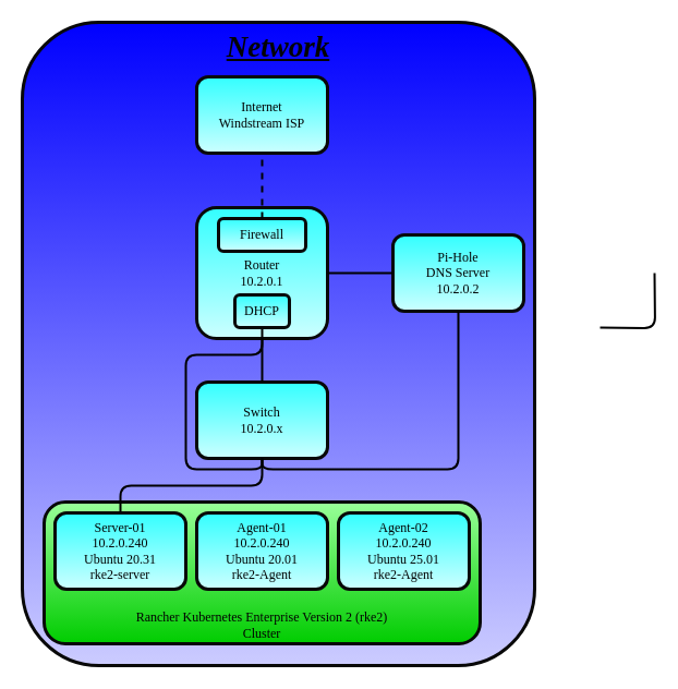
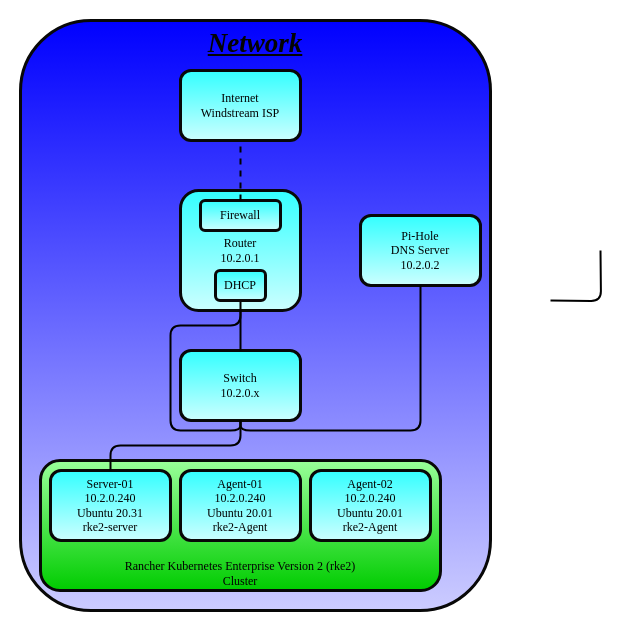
- <mxCell id="11" value="" style="endArrow=none;html=1;rounded=1;fontFamily=Lucida Console;fontColor=#030303;strokeColor=#000000;strokeWidth=2;edgeStyle=orthogonalEdgeStyle;exitX=1;exitY=0.5;exitDx=0;exitDy=0;entryX=0;entryY=0.5;entryDx=0;entryDy=0;" parent="1" source="8" target="9" edge="1"><mxGeometry width="50" height="50" relative="1" as="geometry"><mxPoint x="370" y="370" as="sourcePoint" /><mxPoint x="340" y="220" as="targetPoint" /></mxGeometry></mxCell>
- <mxCell id="6" value="Agent-02&lt;br&gt;10.2.0.240&lt;br&gt;Ubuntu 25.01&lt;br&gt;rke2-Agent" style="rounded=1;whiteSpace=wrap;html=1;fillColor=#33FFFF;gradientColor=#CCFFFF;strokeColor=#080808;strokeWidth=3;fontFamily=Lucida Console;fontColor=#030303;" parent="1" vertex="1"><mxGeometry x="310" y="470" width="120" height="70" as="geometry" /></mxCell>
+ <mxCell id="6" value="Agent-02&lt;br&gt;10.2.0.240&lt;br&gt;Ubuntu 20.01&lt;br&gt;rke2-Agent" style="rounded=1;whiteSpace=wrap;html=1;fillColor=#33FFFF;gradientColor=#CCFFFF;strokeColor=#080808;strokeWidth=3;fontFamily=Lucida Console;fontColor=#030303;" parent="1" vertex="1"><mxGeometry x="310" y="470" width="120" height="70" as="geometry" /></mxCell>
